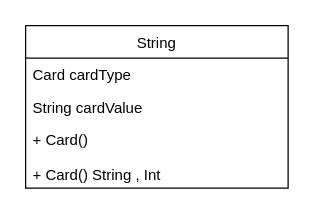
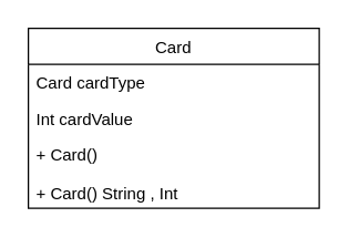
- <mxCell id="2" value="String" style="swimlane;fontStyle=0;childLayout=stackLayout;horizontal=1;startSize=26;fillColor=none;horizontalStack=0;resizeParent=1;resizeParentMax=0;resizeLast=0;collapsible=1;marginBottom=0;" vertex="1" parent="1"><mxGeometry x="20" y="20" width="210" height="130" as="geometry" /></mxCell>
+ <mxCell id="2" value="Card" style="swimlane;fontStyle=0;childLayout=stackLayout;horizontal=1;startSize=26;fillColor=none;horizontalStack=0;resizeParent=1;resizeParentMax=0;resizeLast=0;collapsible=1;marginBottom=0;" vertex="1" parent="1"><mxGeometry x="20" y="20" width="210" height="130" as="geometry" /></mxCell>
- <mxCell id="4" value="String cardValue" style="text;strokeColor=none;fillColor=none;align=left;verticalAlign=top;spacingLeft=4;spacingRight=4;overflow=hidden;rotatable=0;points=[[0,0.5],[1,0.5]];portConstraint=eastwest;" vertex="1" parent="2"><mxGeometry y="52" width="210" height="26" as="geometry" /></mxCell>
+ <mxCell id="4" value="Int cardValue" style="text;strokeColor=none;fillColor=none;align=left;verticalAlign=top;spacingLeft=4;spacingRight=4;overflow=hidden;rotatable=0;points=[[0,0.5],[1,0.5]];portConstraint=eastwest;" vertex="1" parent="2"><mxGeometry y="52" width="210" height="26" as="geometry" /></mxCell>
